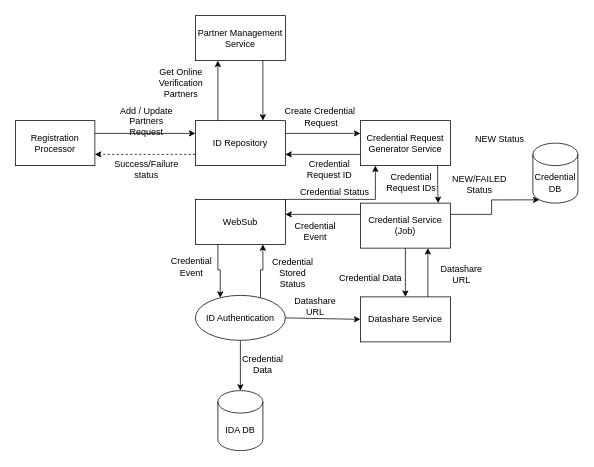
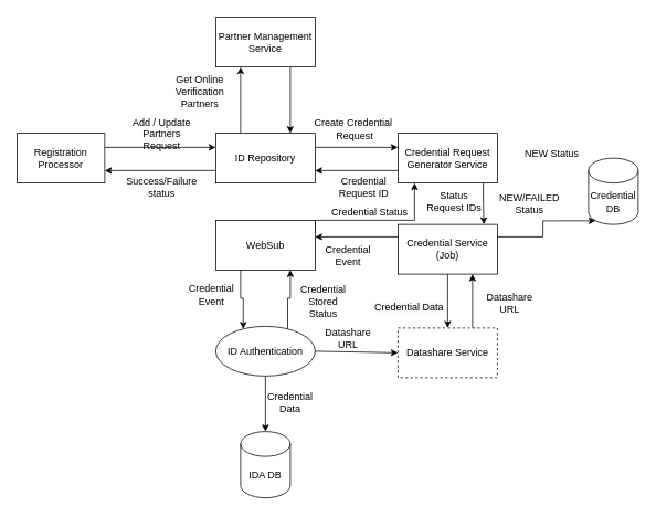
- <mxCell id="8" style="edgeStyle=orthogonalEdgeStyle;rounded=0;orthogonalLoop=1;jettySize=auto;html=1;exitX=0;exitY=0.75;exitDx=0;exitDy=0;entryX=1;entryY=0.75;entryDx=0;entryDy=0;dashed=1;" parent="1" source="9" target="5" edge="1"><mxGeometry relative="1" as="geometry" /></mxCell>
+ <mxCell id="8" style="edgeStyle=orthogonalEdgeStyle;rounded=0;orthogonalLoop=1;jettySize=auto;html=1;exitX=0;exitY=0.75;exitDx=0;exitDy=0;entryX=1;entryY=0.75;entryDx=0;entryDy=0;" parent="1" source="9" target="5" edge="1"><mxGeometry relative="1" as="geometry" /></mxCell>
- <mxCell id="43" value="Credential Request IDs" style="text;html=1;strokeColor=none;fillColor=none;align=center;verticalAlign=middle;whiteSpace=wrap;rounded=0;" vertex="1" parent="1"><mxGeometry x="507" y="227" width="82" height="30" as="geometry" /></mxCell>
+ <mxCell id="43" value="Status Request IDs" style="text;html=1;strokeColor=none;fillColor=none;align=center;verticalAlign=middle;whiteSpace=wrap;rounded=0;" vertex="1" parent="1"><mxGeometry x="507" y="227" width="82" height="30" as="geometry" /></mxCell>
- <mxCell id="34" value="Datashare Service" style="rounded=0;whiteSpace=wrap;html=1;" parent="1" vertex="1"><mxGeometry x="480" y="395" width="120" height="60" as="geometry" /></mxCell>
+ <mxCell id="34" value="Datashare Service" style="rounded=0;whiteSpace=wrap;html=1;dashed=1;" parent="1" vertex="1"><mxGeometry x="480" y="395" width="120" height="60" as="geometry" /></mxCell>
